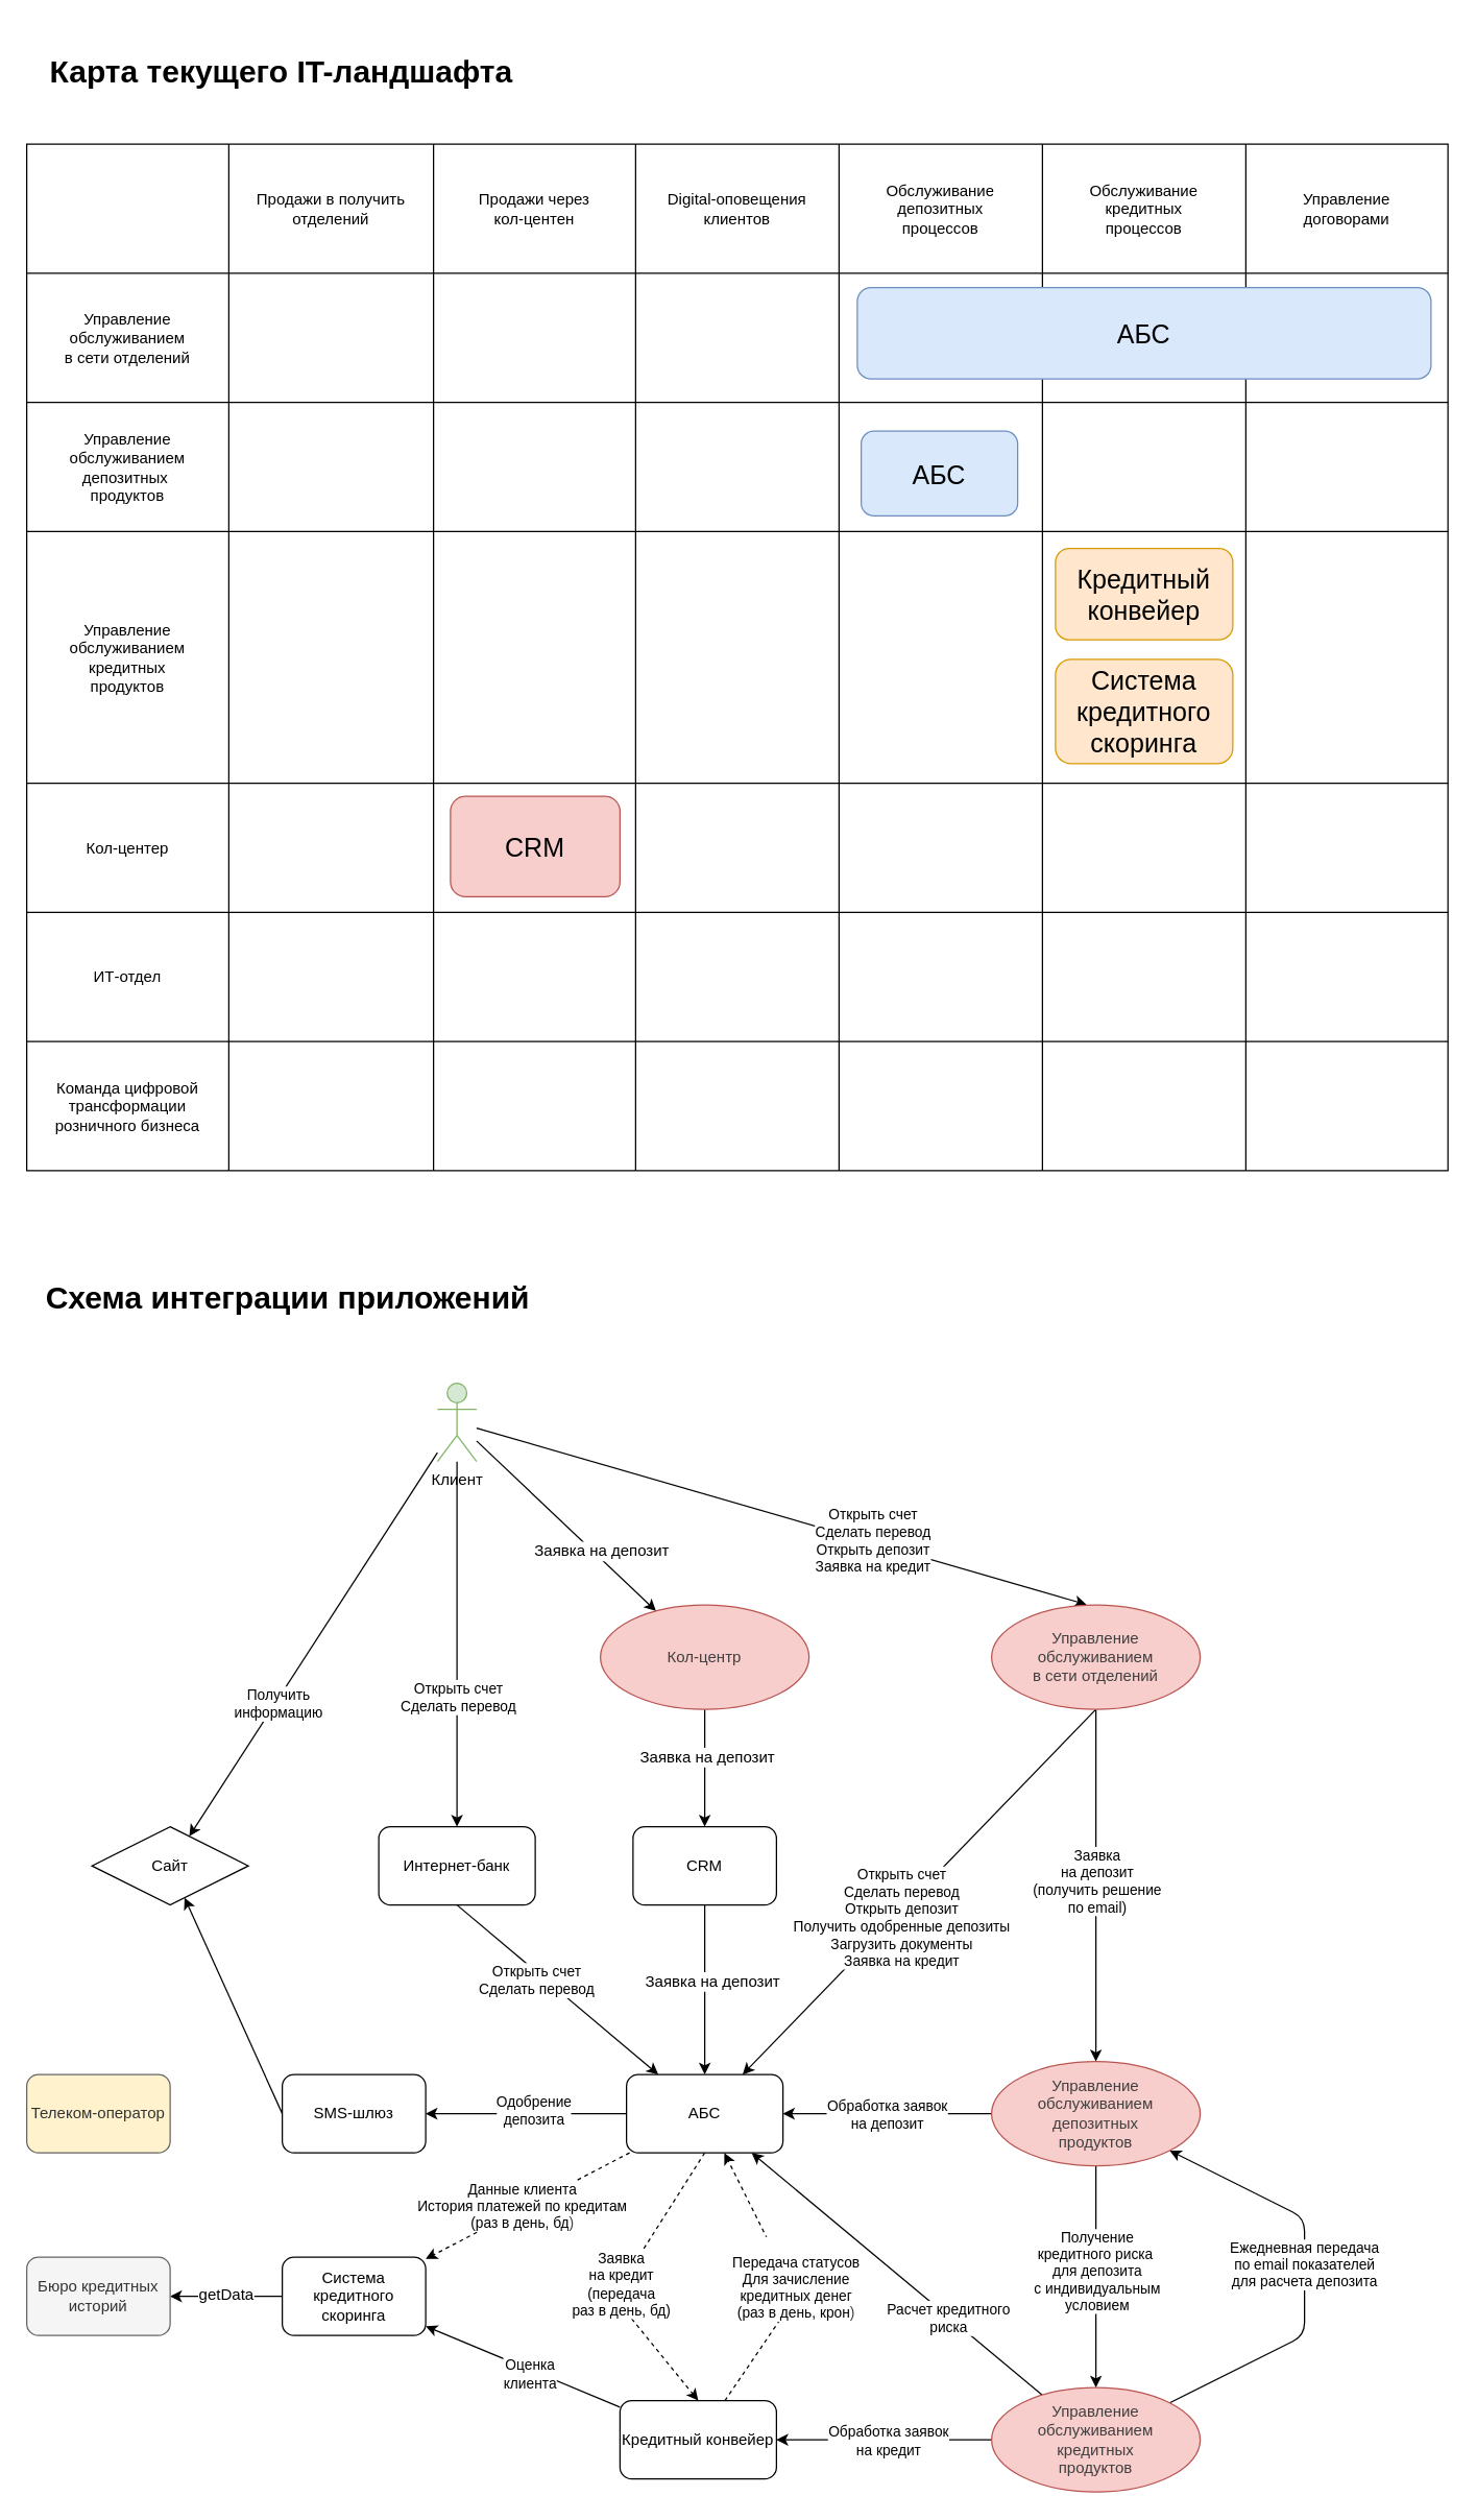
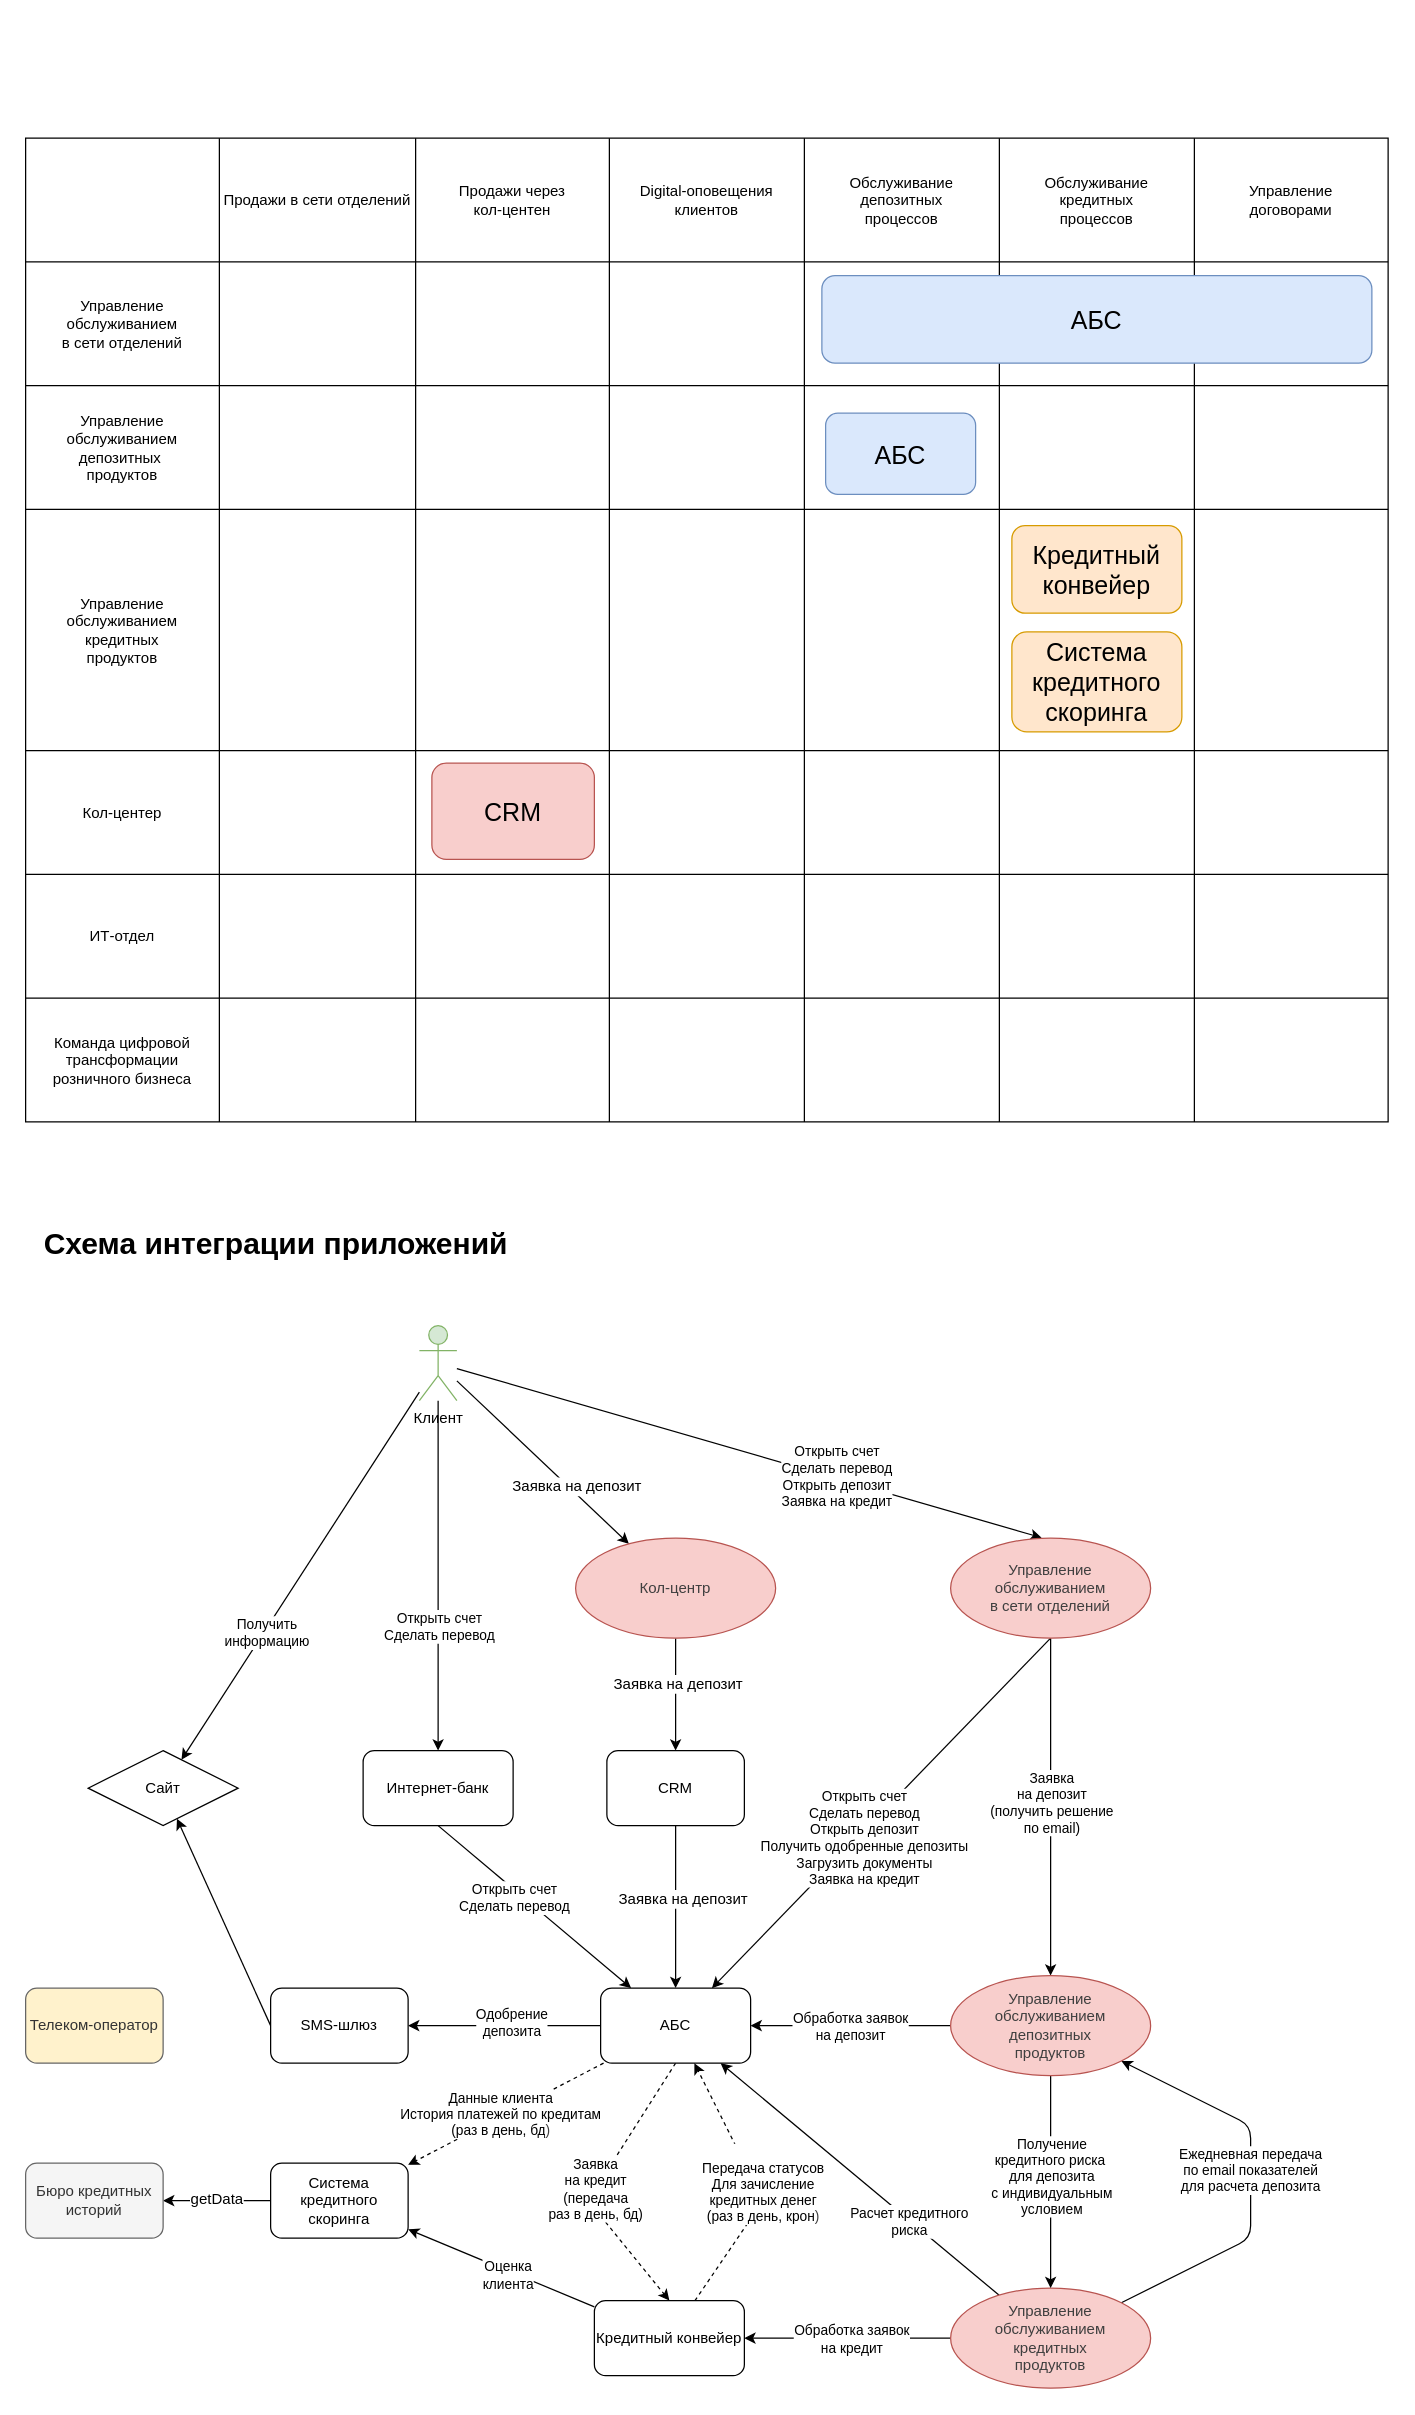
- <mxCell id="121" value="&lt;h1&gt;Карта текущего IT-ландшафта&lt;/h1&gt;" style="text;html=1;align=center;verticalAlign=middle;resizable=0;points=[];autosize=1;strokeColor=none;fillColor=none;" parent="1" vertex="1"><mxGeometry x="20" y="20" width="390" height="70" as="geometry" /></mxCell>
- <mxCell id="5" value="Продажи в получить отделений" style="shape=partialRectangle;html=1;whiteSpace=wrap;connectable=0;strokeColor=inherit;overflow=hidden;fillColor=none;top=0;left=0;bottom=0;right=0;pointerEvents=1;" parent="3" vertex="1"><mxGeometry x="155" width="157" height="99" as="geometry"><mxRectangle width="157" height="99" as="alternateBounds" /></mxGeometry></mxCell>
+ <mxCell id="5" value="Продажи в сети отделений" style="shape=partialRectangle;html=1;whiteSpace=wrap;connectable=0;strokeColor=inherit;overflow=hidden;fillColor=none;top=0;left=0;bottom=0;right=0;pointerEvents=1;" parent="3" vertex="1"><mxGeometry x="155" width="157" height="99" as="geometry"><mxRectangle width="157" height="99" as="alternateBounds" /></mxGeometry></mxCell>
